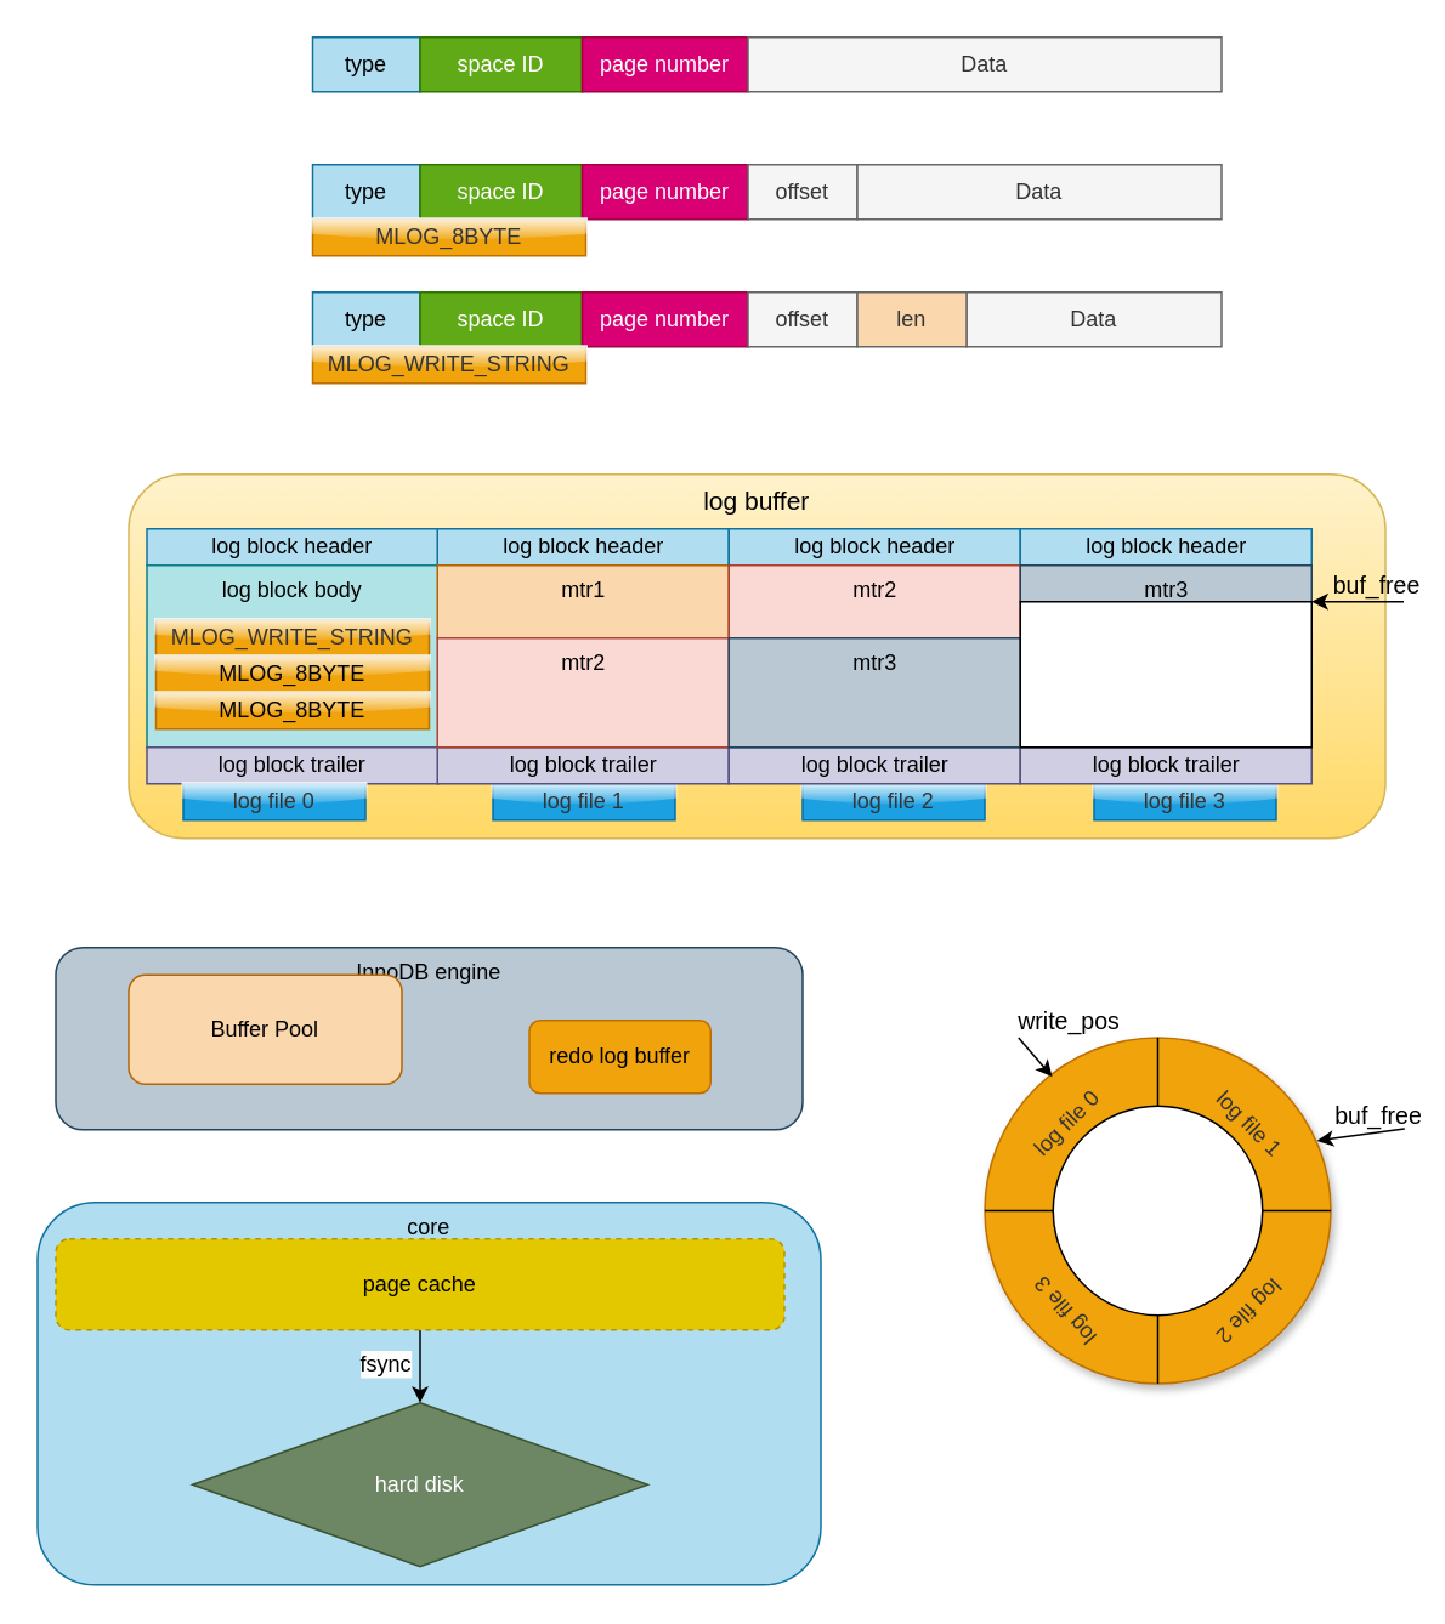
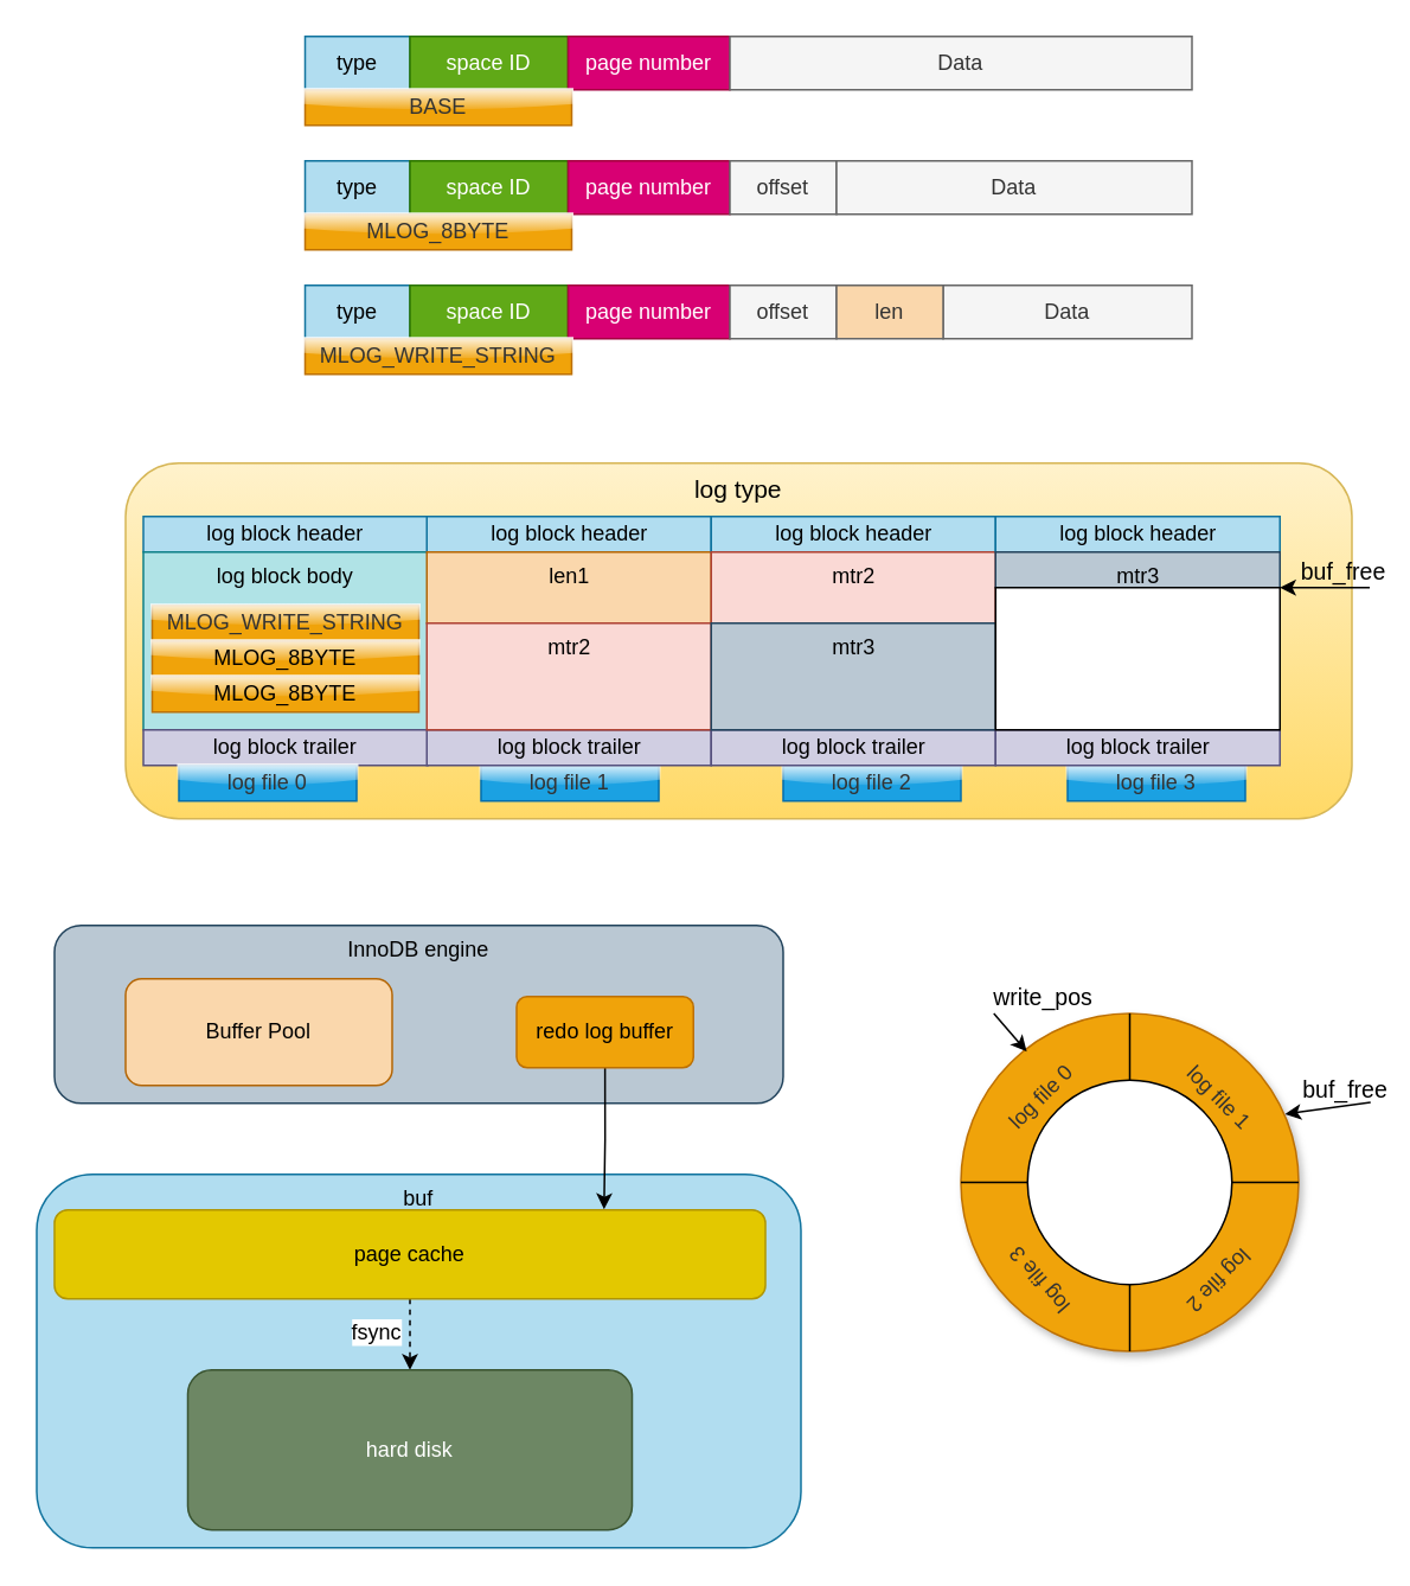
+ <mxCell id="21" value="&lt;font color=&quot;#333333&quot;&gt;BASE&lt;/font&gt;" style="rounded=0;whiteSpace=wrap;html=1;glass=1;fillColor=#f0a30a;fontColor=#000000;strokeColor=#BD7000;" parent="1" vertex="1"><mxGeometry x="171" y="50" width="150" height="20" as="geometry" /></mxCell>
- <mxCell id="23" value="&lt;font style=&quot;font-size: 14px;&quot;&gt;log buffer&lt;/font&gt;" style="rounded=1;whiteSpace=wrap;html=1;verticalAlign=top;fillColor=#fff2cc;gradientColor=#ffd966;strokeColor=#d6b656;" parent="22" vertex="1"><mxGeometry x="-10" y="-30" width="690" height="200" as="geometry" /></mxCell>
+ <mxCell id="23" value="&lt;font style=&quot;font-size: 14px;&quot;&gt;log type&lt;/font&gt;" style="rounded=1;whiteSpace=wrap;html=1;verticalAlign=top;fillColor=#fff2cc;gradientColor=#ffd966;strokeColor=#d6b656;" parent="22" vertex="1"><mxGeometry x="-10" y="-30" width="690" height="200" as="geometry" /></mxCell>
- <mxCell id="35" value="mtr1" style="rounded=0;whiteSpace=wrap;html=1;verticalAlign=top;fillColor=#fad7ac;strokeColor=#b46504;" parent="1" vertex="1"><mxGeometry x="239.5" y="310" width="160" height="40" as="geometry" /></mxCell>
+ <mxCell id="35" value="len1" style="rounded=0;whiteSpace=wrap;html=1;verticalAlign=top;fillColor=#fad7ac;strokeColor=#b46504;" parent="1" vertex="1"><mxGeometry x="239.5" y="310" width="160" height="40" as="geometry" /></mxCell>
- <mxCell id="48" value="Buffer Pool" style="rounded=1;whiteSpace=wrap;html=1;fillColor=#fad7ac;strokeColor=#b46504;" vertex="1" parent="1"><mxGeometry x="70" y="535" width="150" height="60" as="geometry" /></mxCell>
+ <mxCell id="48" value="Buffer Pool" style="rounded=1;whiteSpace=wrap;html=1;fillColor=#fad7ac;strokeColor=#b46504;" vertex="1" parent="1"><mxGeometry x="70" y="550" width="150" height="60" as="geometry" /></mxCell>
+ <mxCell id="49" style="edgeStyle=orthogonalEdgeStyle;rounded=0;orthogonalLoop=1;jettySize=auto;html=1;exitX=0.5;exitY=1;exitDx=0;exitDy=0;entryX=0.773;entryY=-0.007;entryDx=0;entryDy=0;entryPerimeter=0;" edge="1" parent="1" source="50" target="53"><mxGeometry relative="1" as="geometry" /></mxCell>
- <mxCell id="2" value="core" style="rounded=1;whiteSpace=wrap;html=1;verticalAlign=top;fillColor=#b1ddf0;strokeColor=#10739e;" vertex="1" parent="1"><mxGeometry x="20" y="660" width="430" height="210" as="geometry" /></mxCell>
+ <mxCell id="2" value="buf" style="rounded=1;whiteSpace=wrap;html=1;verticalAlign=top;fillColor=#b1ddf0;strokeColor=#10739e;" vertex="1" parent="1"><mxGeometry x="20" y="660" width="430" height="210" as="geometry" /></mxCell>
- <mxCell id="53" value="page cache" style="rounded=1;whiteSpace=wrap;html=1;fillColor=#e3c800;fontColor=#000000;strokeColor=#B09500;dashed=1;" vertex="1" parent="1"><mxGeometry x="30" y="680" width="400" height="50" as="geometry" /></mxCell>
+ <mxCell id="53" value="page cache" style="rounded=1;whiteSpace=wrap;html=1;fillColor=#e3c800;fontColor=#000000;strokeColor=#B09500;" vertex="1" parent="1"><mxGeometry x="30" y="680" width="400" height="50" as="geometry" /></mxCell>
- <mxCell id="51" style="edgeStyle=orthogonalEdgeStyle;rounded=0;orthogonalLoop=1;jettySize=auto;html=1;exitX=0.5;exitY=1;exitDx=0;exitDy=0;entryX=0.5;entryY=0;entryDx=0;entryDy=0;" edge="1" parent="1" source="53" target="54"><mxGeometry relative="1" as="geometry" /></mxCell>
+ <mxCell id="51" style="edgeStyle=orthogonalEdgeStyle;rounded=0;orthogonalLoop=1;jettySize=auto;html=1;exitX=0.5;exitY=1;exitDx=0;exitDy=0;entryX=0.5;entryY=0;entryDx=0;entryDy=0;dashed=1;" edge="1" parent="1" source="53" target="54"><mxGeometry relative="1" as="geometry" /></mxCell>
- <mxCell id="54" value="hard disk" style="rhombus;whiteSpace=wrap;html=1;fillColor=#6d8764;fontColor=#ffffff;strokeColor=#3A5431;" vertex="1" parent="1"><mxGeometry x="105" y="770" width="250" height="90" as="geometry" /></mxCell>
+ <mxCell id="54" value="hard disk" style="rounded=1;whiteSpace=wrap;html=1;fillColor=#6d8764;fontColor=#ffffff;strokeColor=#3A5431;" vertex="1" parent="1"><mxGeometry x="105" y="770" width="250" height="90" as="geometry" /></mxCell>
